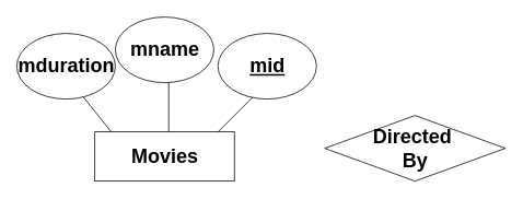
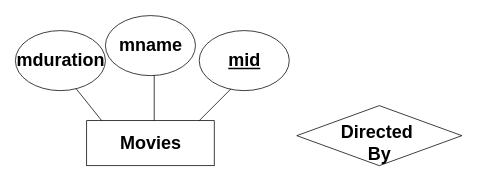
- <mxCell id="14" value="Directed&amp;nbsp;&lt;div&gt;By&lt;/div&gt;" style="text;strokeColor=none;fillColor=none;html=1;fontSize=24;fontStyle=1;verticalAlign=middle;align=center;" vertex="1" parent="1"><mxGeometry x="455" y="160" width="100" height="40" as="geometry" /></mxCell>
+ <mxCell id="14" value="Directed&amp;nbsp;&lt;div&gt;By&lt;/div&gt;" style="text;strokeColor=none;fillColor=none;html=1;fontSize=24;fontStyle=1;verticalAlign=middle;align=center;" vertex="1" parent="1"><mxGeometry x="455" y="170" width="100" height="40" as="geometry" /></mxCell>
